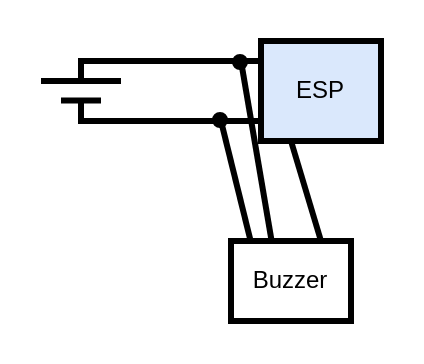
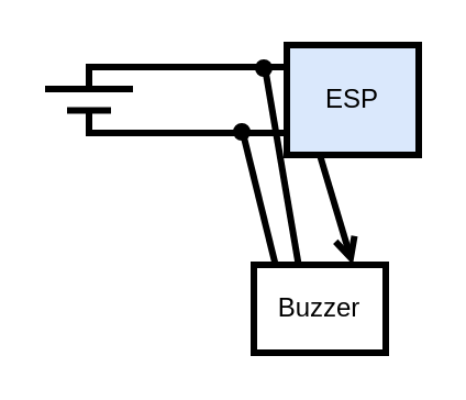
- <mxCell id="8" value="" style="endArrow=none;html=1;strokeWidth=3;exitX=0.25;exitY=1;exitDx=0;exitDy=0;entryX=0.75;entryY=0;entryDx=0;entryDy=0;" edge="1" parent="1" source="4" target="7"><mxGeometry width="50" height="50" relative="1" as="geometry"><mxPoint x="70" y="50" as="sourcePoint" /><mxPoint x="30" y="50" as="targetPoint" /></mxGeometry></mxCell>
+ <mxCell id="8" value="" style="endArrow=open;html=1;strokeWidth=3;exitX=0.25;exitY=1;exitDx=0;exitDy=0;entryX=0.75;entryY=0;entryDx=0;entryDy=0;" edge="1" parent="1" source="4" target="7"><mxGeometry width="50" height="50" relative="1" as="geometry"><mxPoint x="70" y="50" as="sourcePoint" /><mxPoint x="30" y="50" as="targetPoint" /></mxGeometry></mxCell>
